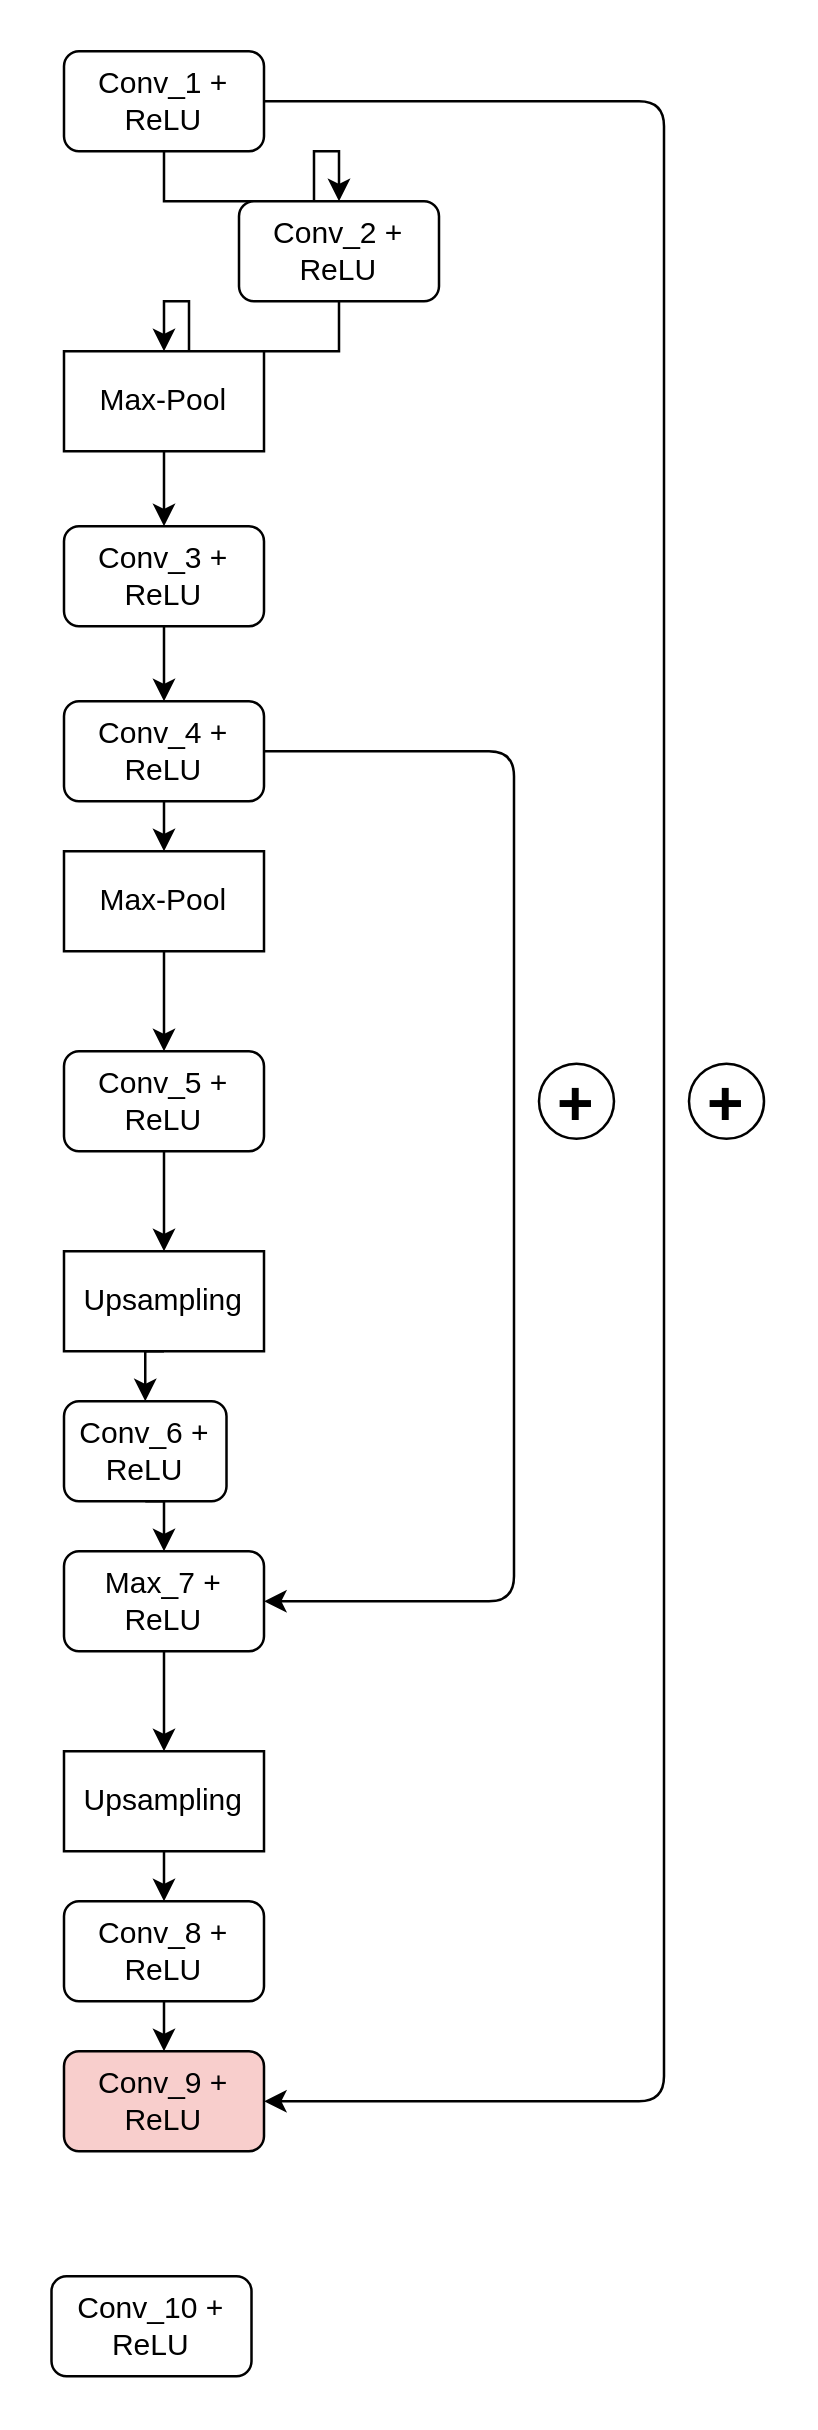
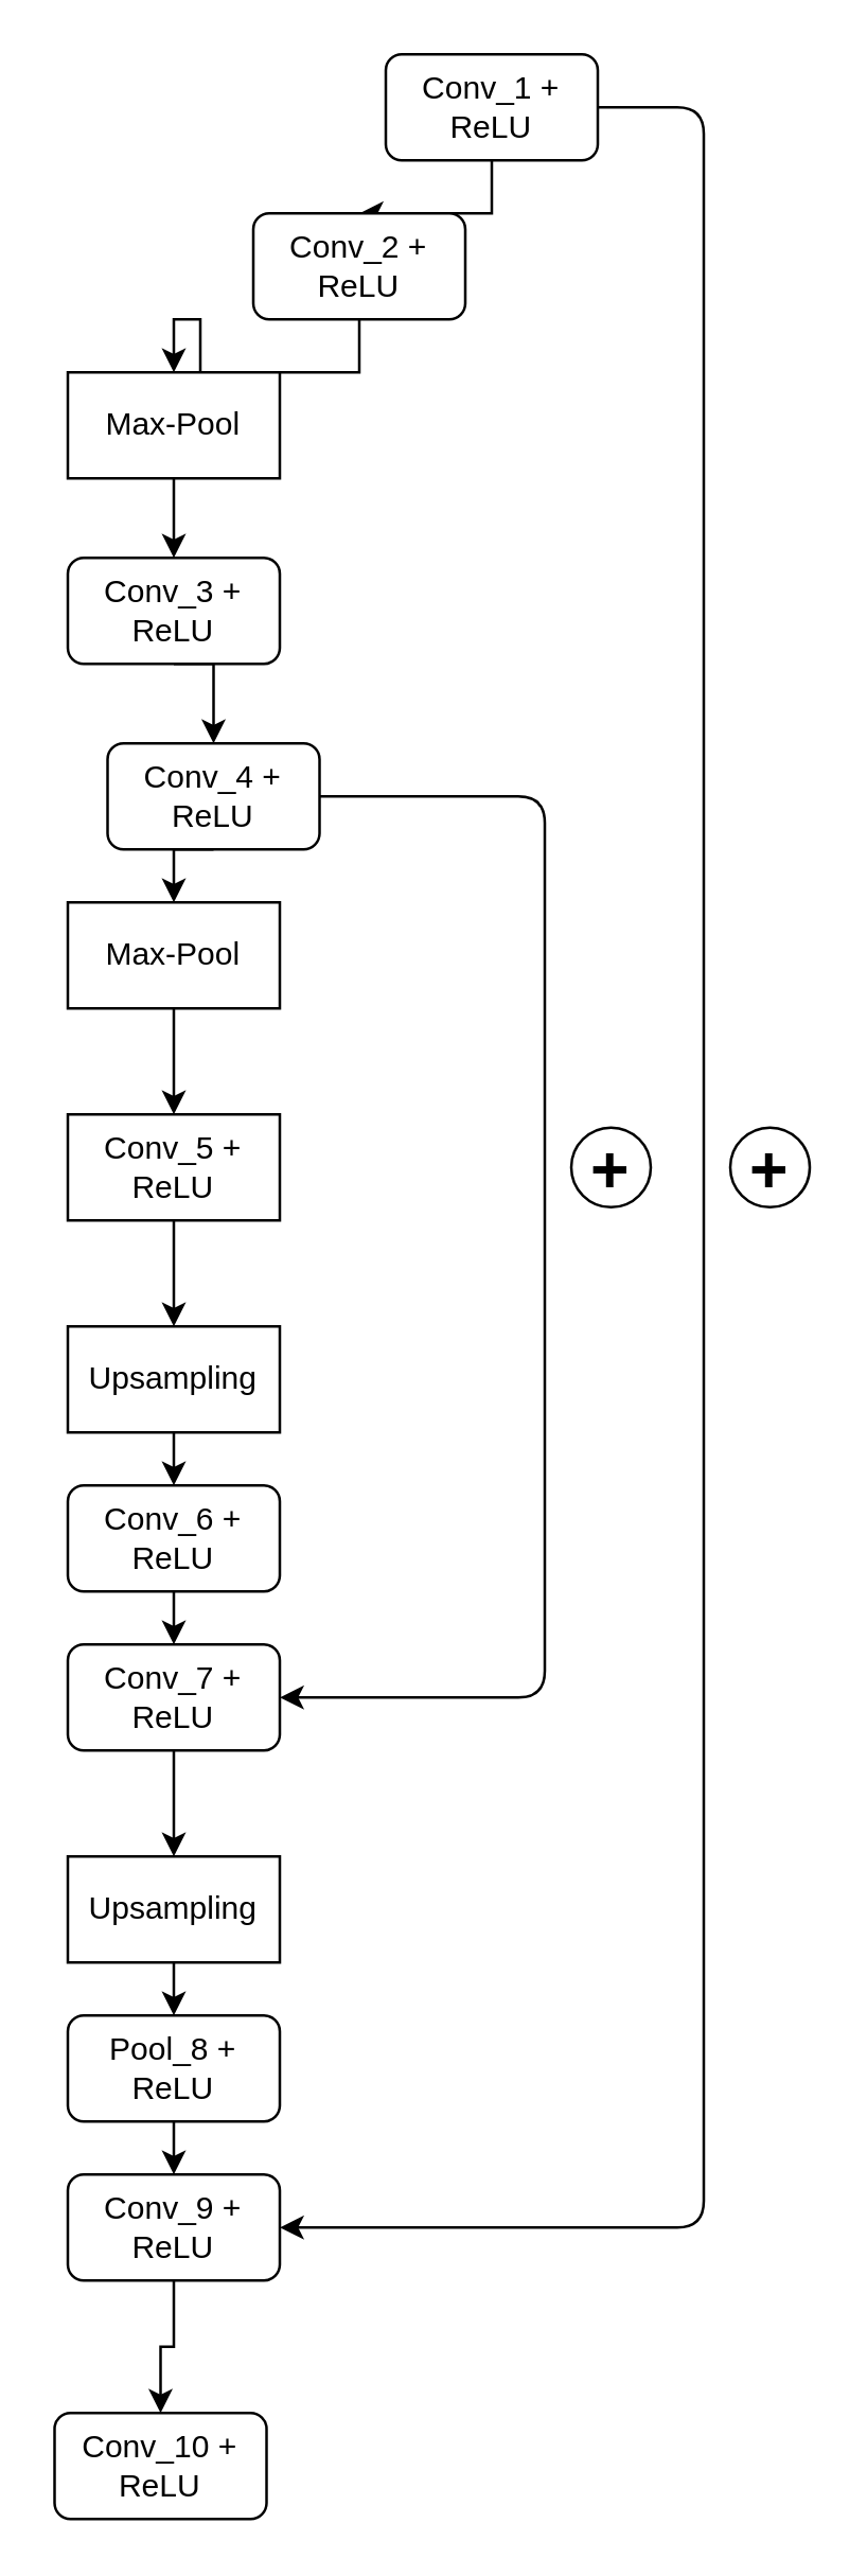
- <mxCell id="3" value="Conv_1 + ReLU" style="rounded=1;whiteSpace=wrap;html=1;" vertex="1" parent="1"><mxGeometry x="25" y="20" width="80" height="40" as="geometry" /></mxCell>
+ <mxCell id="3" value="Conv_1 + ReLU" style="rounded=1;whiteSpace=wrap;html=1;" vertex="1" parent="1"><mxGeometry x="145" y="20" width="80" height="40" as="geometry" /></mxCell>
- <mxCell id="12" value="Conv_4 + ReLU" style="rounded=1;whiteSpace=wrap;html=1;" vertex="1" parent="1"><mxGeometry x="25" y="280" width="80" height="40" as="geometry" /></mxCell>
+ <mxCell id="12" value="Conv_4 + ReLU" style="rounded=1;whiteSpace=wrap;html=1;" vertex="1" parent="1"><mxGeometry x="40" y="280" width="80" height="40" as="geometry" /></mxCell>
- <mxCell id="16" value="Conv_5 + ReLU" style="rounded=1;whiteSpace=wrap;html=1;" vertex="1" parent="1"><mxGeometry x="25" y="420" width="80" height="40" as="geometry" /></mxCell>
+ <mxCell id="16" value="Conv_5 + ReLU" style="whiteSpace=wrap;html=1;rounded=0;" vertex="1" parent="1"><mxGeometry x="25" y="420" width="80" height="40" as="geometry" /></mxCell>
- <mxCell id="20" value="Conv_6 + ReLU" style="rounded=1;whiteSpace=wrap;html=1;" vertex="1" parent="1"><mxGeometry x="25" y="560" width="65" height="40" as="geometry" /></mxCell>
+ <mxCell id="20" value="Conv_6 + ReLU" style="rounded=1;whiteSpace=wrap;html=1;" vertex="1" parent="1"><mxGeometry x="25" y="560" width="80" height="40" as="geometry" /></mxCell>
- <mxCell id="22" value="Max_7 + ReLU" style="rounded=1;whiteSpace=wrap;html=1;" vertex="1" parent="1"><mxGeometry x="25" y="620" width="80" height="40" as="geometry" /></mxCell>
+ <mxCell id="22" value="Conv_7 + ReLU" style="rounded=1;whiteSpace=wrap;html=1;" vertex="1" parent="1"><mxGeometry x="25" y="620" width="80" height="40" as="geometry" /></mxCell>
- <mxCell id="26" value="Conv_8 + ReLU" style="rounded=1;whiteSpace=wrap;html=1;" vertex="1" parent="1"><mxGeometry x="25" y="760" width="80" height="40" as="geometry" /></mxCell>
+ <mxCell id="26" value="Pool_8 + ReLU" style="rounded=1;whiteSpace=wrap;html=1;" vertex="1" parent="1"><mxGeometry x="25" y="760" width="80" height="40" as="geometry" /></mxCell>
- <mxCell id="28" value="Conv_9 + ReLU" style="rounded=1;whiteSpace=wrap;html=1;fillColor=#f8cecc;" vertex="1" parent="1"><mxGeometry x="25" y="820" width="80" height="40" as="geometry" /></mxCell>
+ <mxCell id="28" value="Conv_9 + ReLU" style="rounded=1;whiteSpace=wrap;html=1;" vertex="1" parent="1"><mxGeometry x="25" y="820" width="80" height="40" as="geometry" /></mxCell>
+ <mxCell id="27" style="edgeStyle=orthogonalEdgeStyle;rounded=0;orthogonalLoop=1;jettySize=auto;html=1;exitX=0.5;exitY=1;exitDx=0;exitDy=0;entryX=0.5;entryY=0;entryDx=0;entryDy=0;" edge="1" parent="1" source="28" target="29"><mxGeometry relative="1" as="geometry" /></mxCell>
